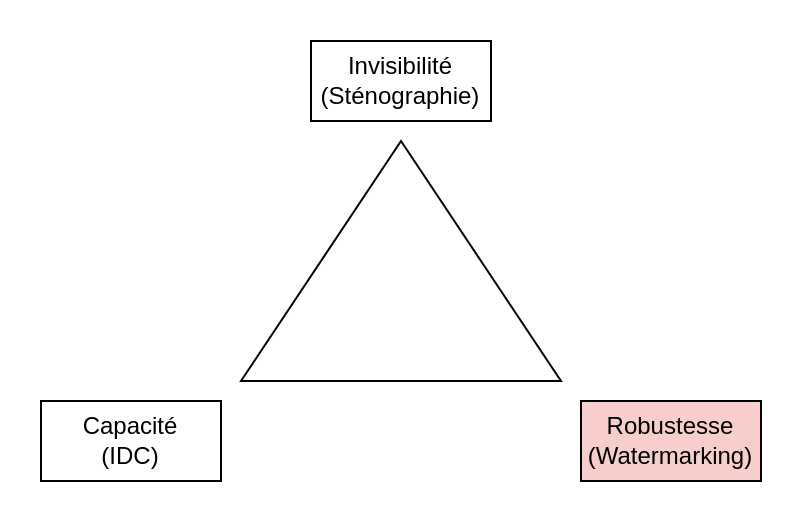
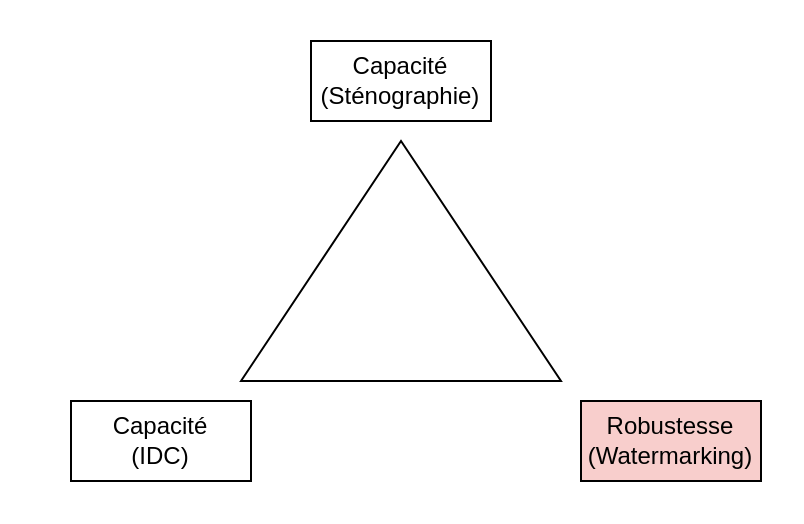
- <mxCell id="3" value="&lt;div&gt;Invisibilité&lt;/div&gt;&lt;div&gt;(Sténographie)&lt;/div&gt;" style="rounded=0;whiteSpace=wrap;html=1;" vertex="1" parent="1"><mxGeometry x="155" y="20" width="90" height="40" as="geometry" /></mxCell>
+ <mxCell id="3" value="&lt;div&gt;Capacité&lt;/div&gt;&lt;div&gt;(Sténographie)&lt;/div&gt;" style="rounded=0;whiteSpace=wrap;html=1;" vertex="1" parent="1"><mxGeometry x="155" y="20" width="90" height="40" as="geometry" /></mxCell>
- <mxCell id="5" value="&lt;div&gt;Capacité&lt;/div&gt;&lt;div&gt;(IDC)&lt;/div&gt;" style="rounded=0;whiteSpace=wrap;html=1;" vertex="1" parent="1"><mxGeometry x="20" y="200" width="90" height="40" as="geometry" /></mxCell>
+ <mxCell id="5" value="&lt;div&gt;Capacité&lt;/div&gt;&lt;div&gt;(IDC)&lt;/div&gt;" style="rounded=0;whiteSpace=wrap;html=1;" vertex="1" parent="1"><mxGeometry x="35" y="200" width="90" height="40" as="geometry" /></mxCell>
